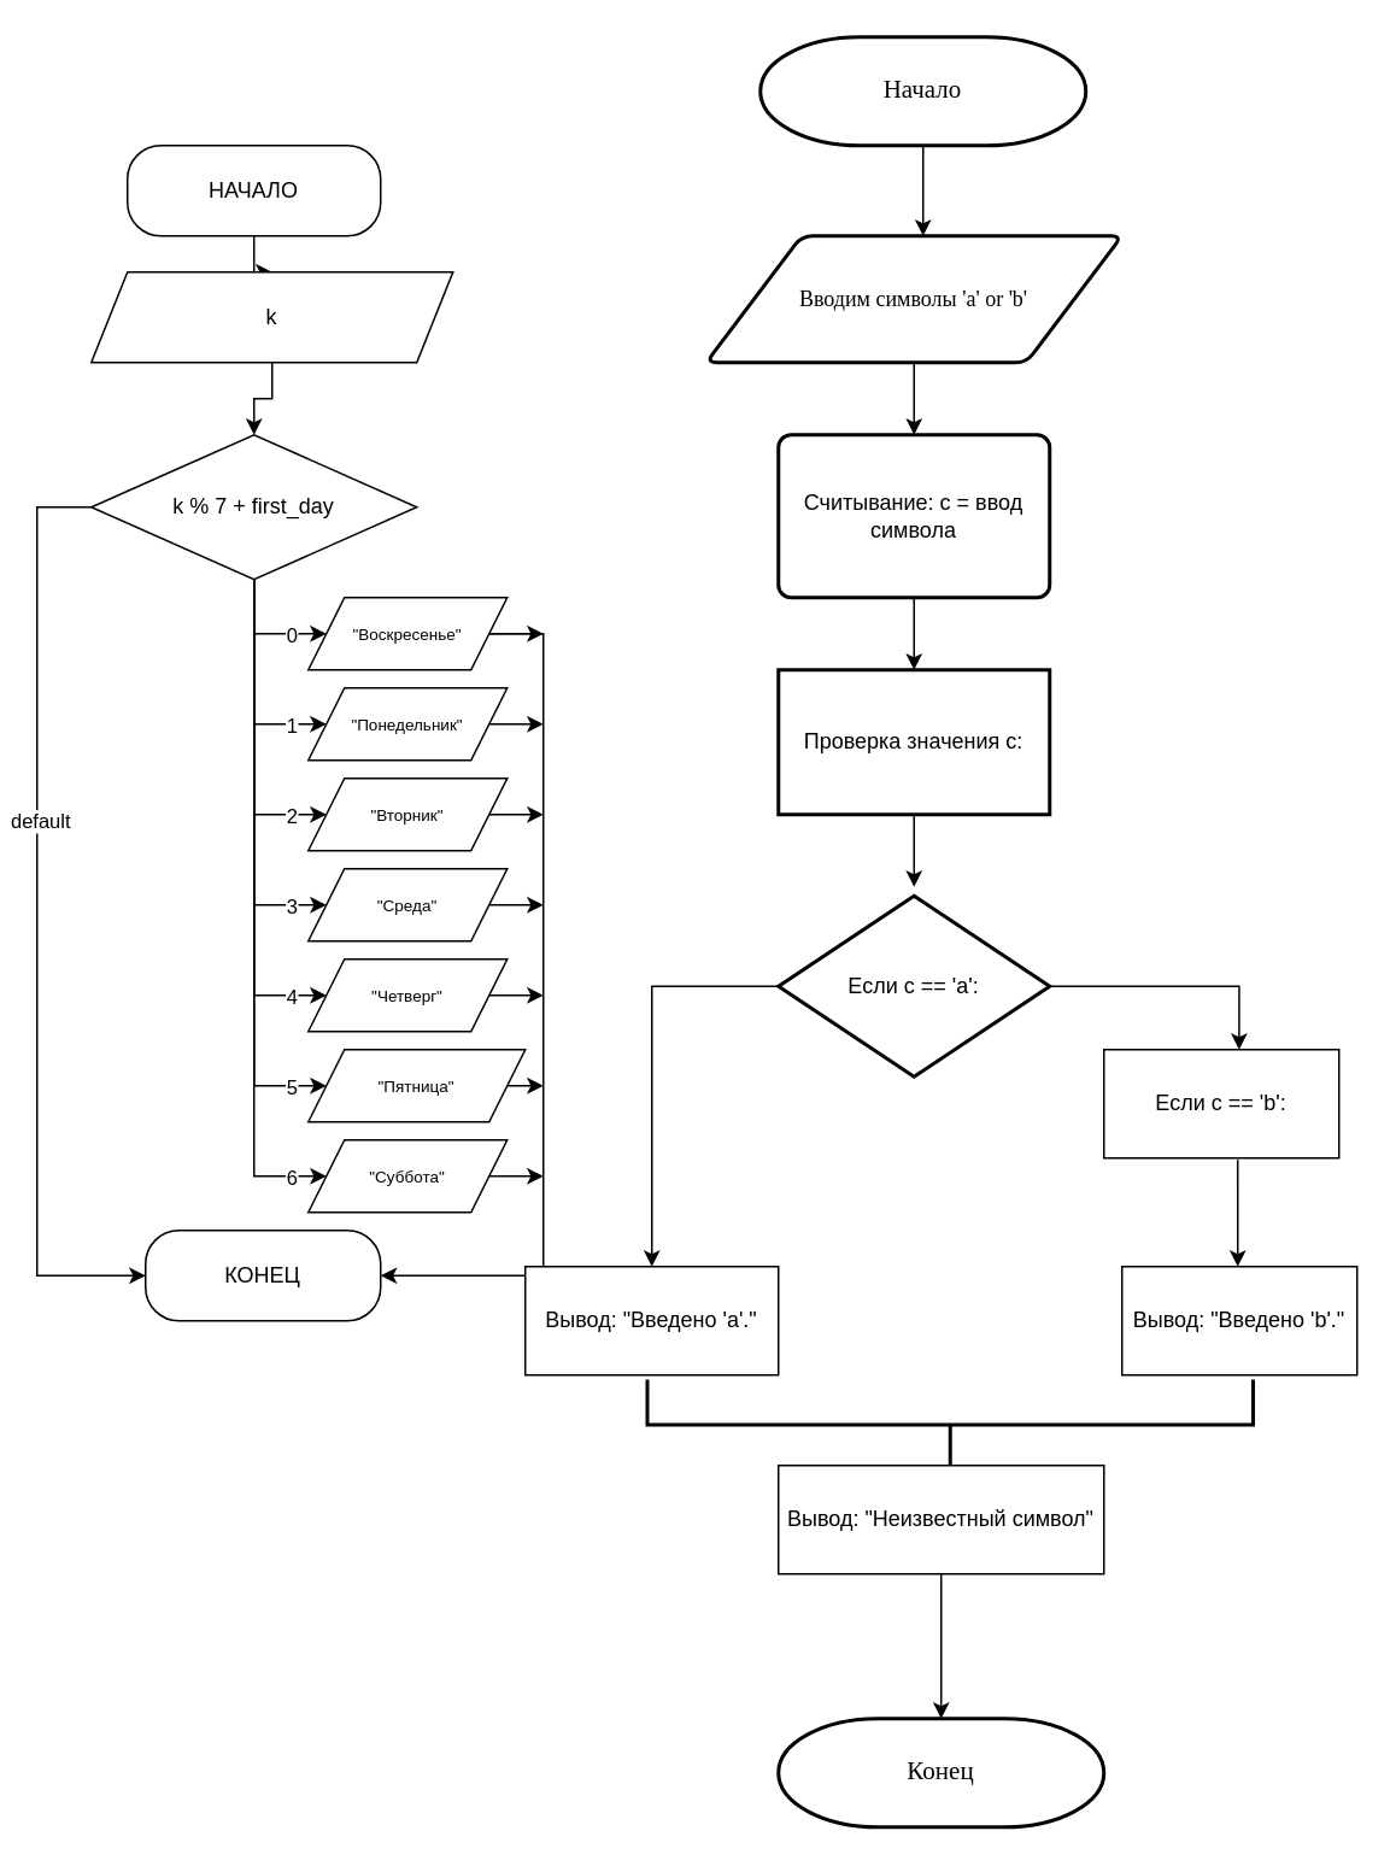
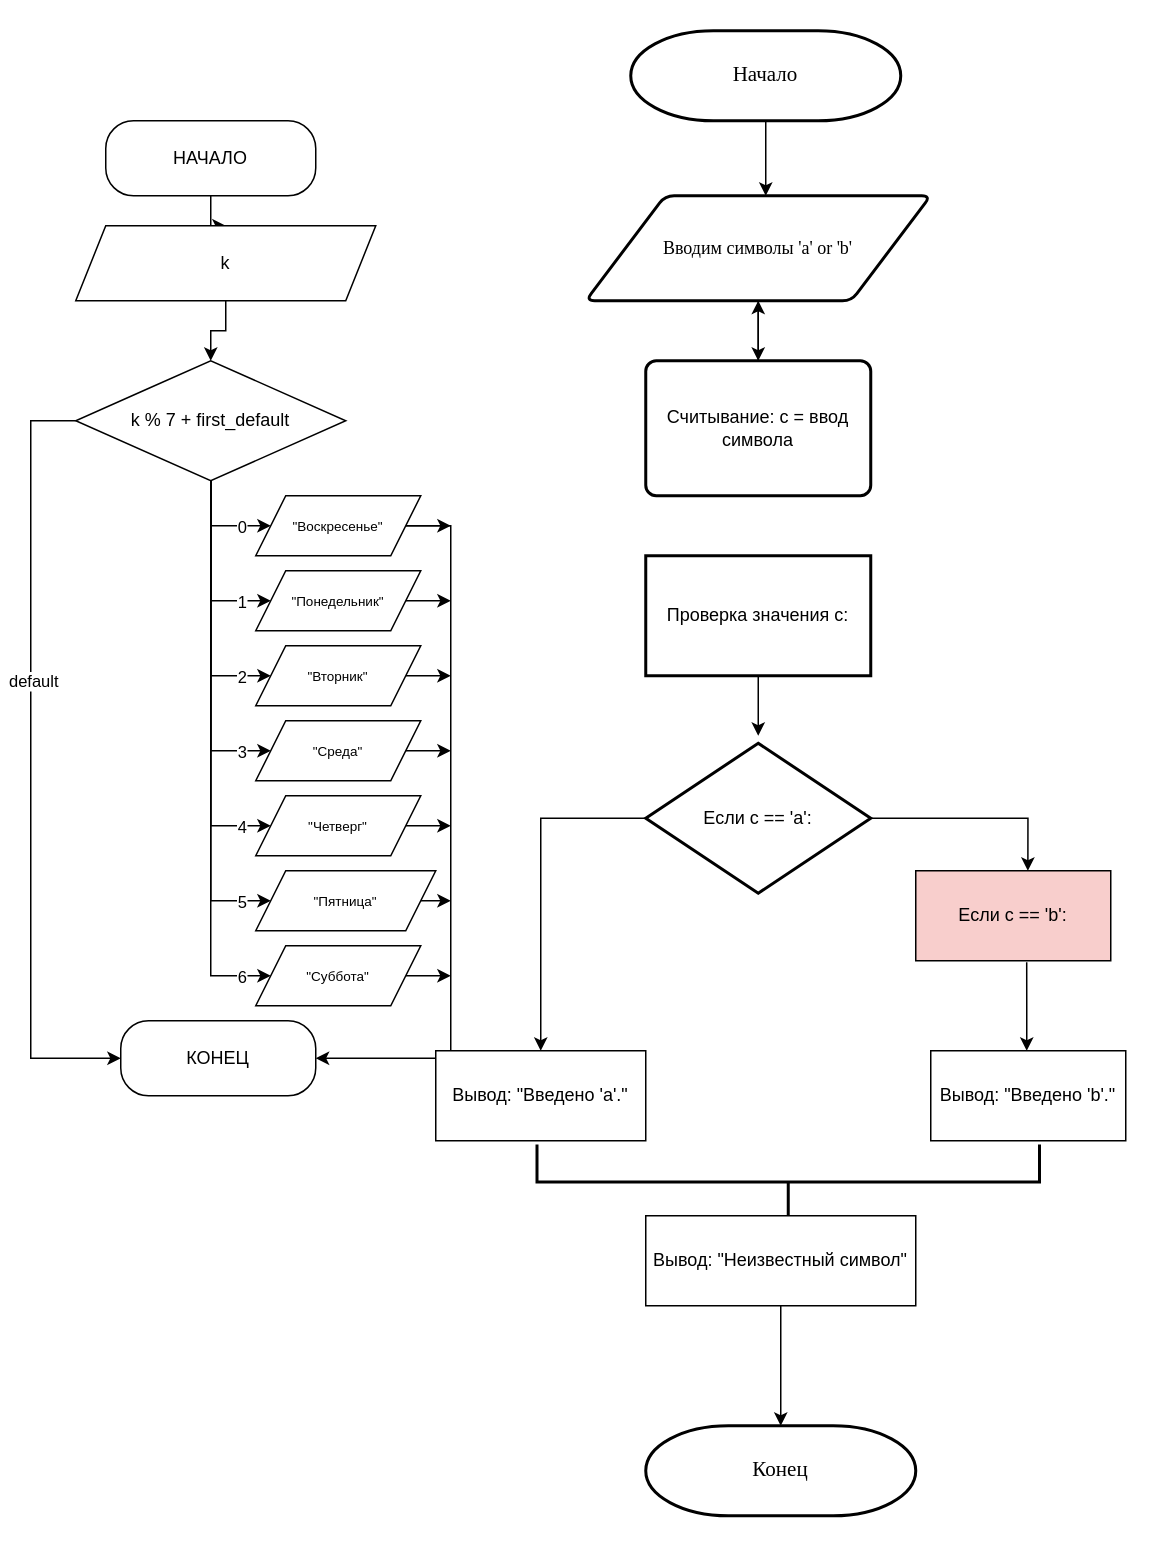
- <mxCell id="20" value="k % 7 + first_day" style="rhombus;whiteSpace=wrap;html=1;rounded=1;arcSize=0;" vertex="1" parent="1"><mxGeometry x="50" y="240" width="180" height="80" as="geometry" /></mxCell>
+ <mxCell id="20" value="k % 7 + first_default" style="rhombus;whiteSpace=wrap;html=1;rounded=1;arcSize=0;" vertex="1" parent="1"><mxGeometry x="50" y="240" width="180" height="80" as="geometry" /></mxCell>
- <mxCell id="43" style="edgeStyle=orthogonalEdgeStyle;rounded=0;orthogonalLoop=1;jettySize=auto;html=1;" edge="1" parent="1" source="44" target="46"><mxGeometry relative="1" as="geometry" /></mxCell>
+ <mxCell id="43" style="edgeStyle=orthogonalEdgeStyle;rounded=0;orthogonalLoop=1;jettySize=auto;html=1;" edge="1" parent="1" source="44" target="42"><mxGeometry relative="1" as="geometry" /></mxCell>
- <mxCell id="52" value="Если c == 'b':" style="rounded=0;whiteSpace=wrap;html=1;" vertex="1" parent="1"><mxGeometry x="610" y="580" width="130" height="60" as="geometry" /></mxCell>
+ <mxCell id="52" value="Если c == 'b':" style="rounded=0;whiteSpace=wrap;html=1;fillColor=#f8cecc;" vertex="1" parent="1"><mxGeometry x="610" y="580" width="130" height="60" as="geometry" /></mxCell>
